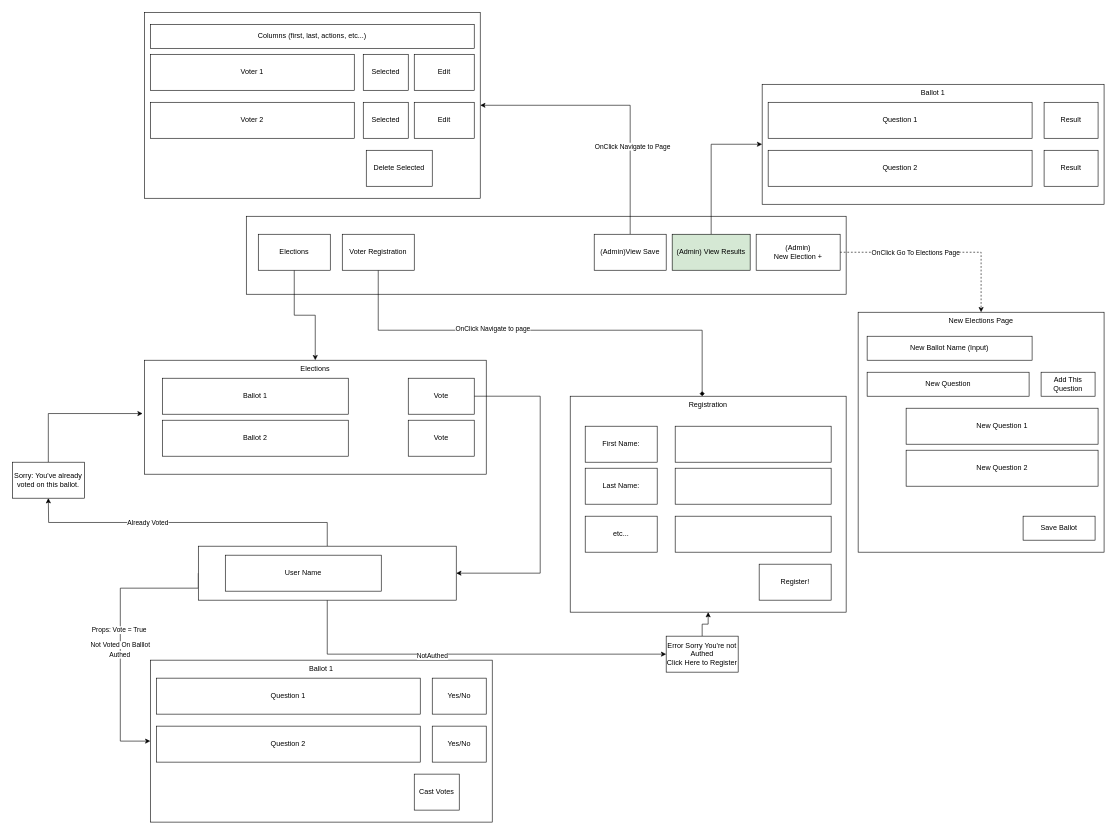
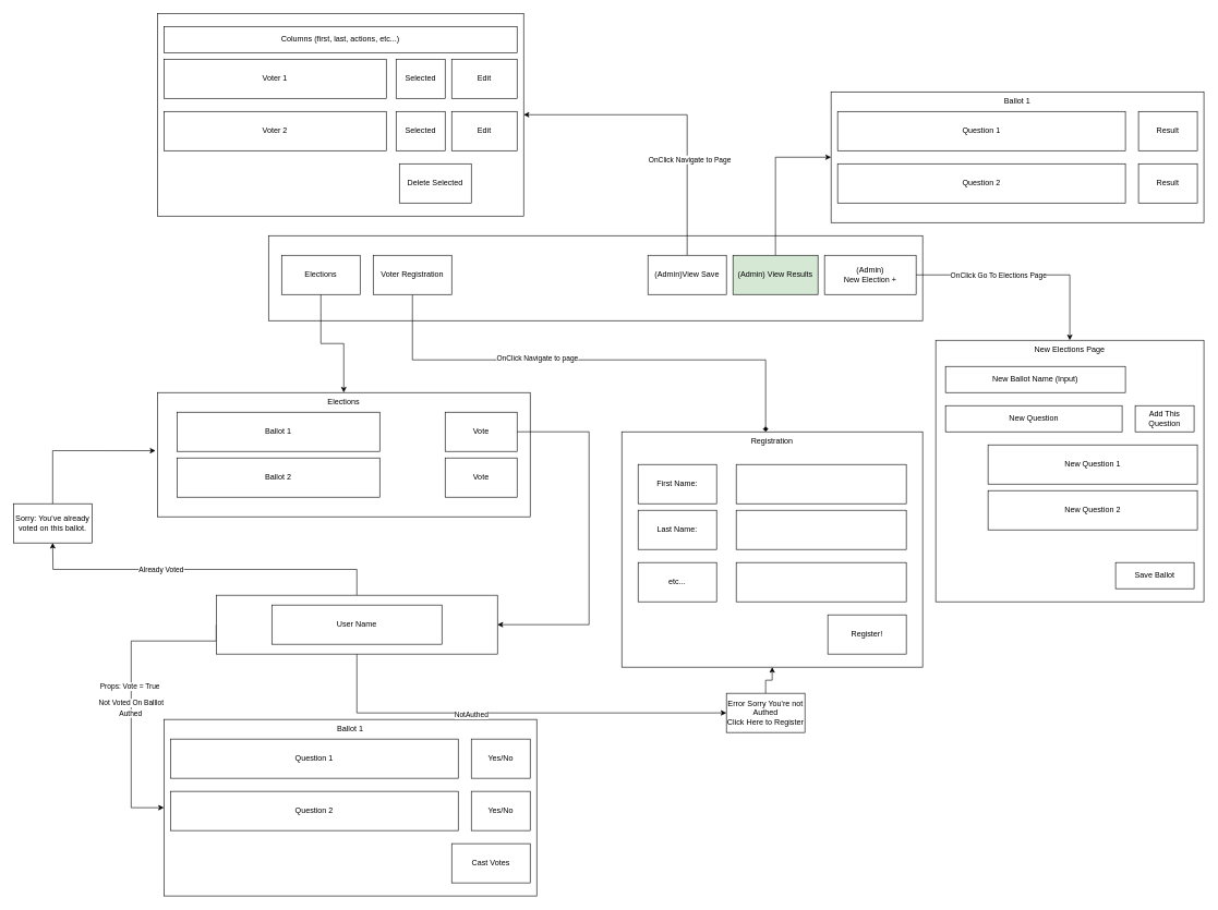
- <mxCell id="27" style="edgeStyle=orthogonalEdgeStyle;rounded=0;orthogonalLoop=1;jettySize=auto;html=1;dashed=1;" edge="1" parent="1" source="29" target="30"><mxGeometry relative="1" as="geometry" /></mxCell>
+ <mxCell id="27" style="edgeStyle=orthogonalEdgeStyle;rounded=0;orthogonalLoop=1;jettySize=auto;html=1;" edge="1" parent="1" source="29" target="30"><mxGeometry relative="1" as="geometry" /></mxCell>
- <mxCell id="23" value="User Name" style="rounded=0;whiteSpace=wrap;html=1;" vertex="1" parent="1"><mxGeometry x="375" y="925" width="260" height="60" as="geometry" /></mxCell>
+ <mxCell id="23" value="User Name" style="rounded=0;whiteSpace=wrap;html=1;" vertex="1" parent="1"><mxGeometry x="415" y="925" width="260" height="60" as="geometry" /></mxCell>
- <mxCell id="26" value="Cast Votes" style="rounded=0;whiteSpace=wrap;html=1;" vertex="1" parent="1"><mxGeometry x="690" y="1290" width="75" height="60" as="geometry" /></mxCell>
+ <mxCell id="26" value="Cast Votes" style="rounded=0;whiteSpace=wrap;html=1;" vertex="1" parent="1"><mxGeometry x="690" y="1290" width="120" height="60" as="geometry" /></mxCell>
